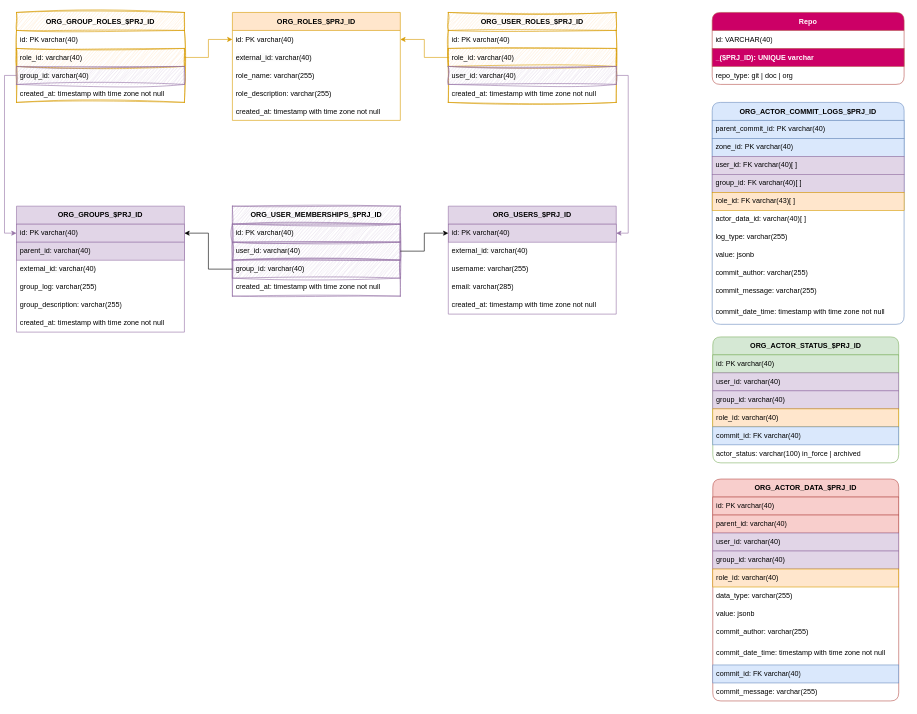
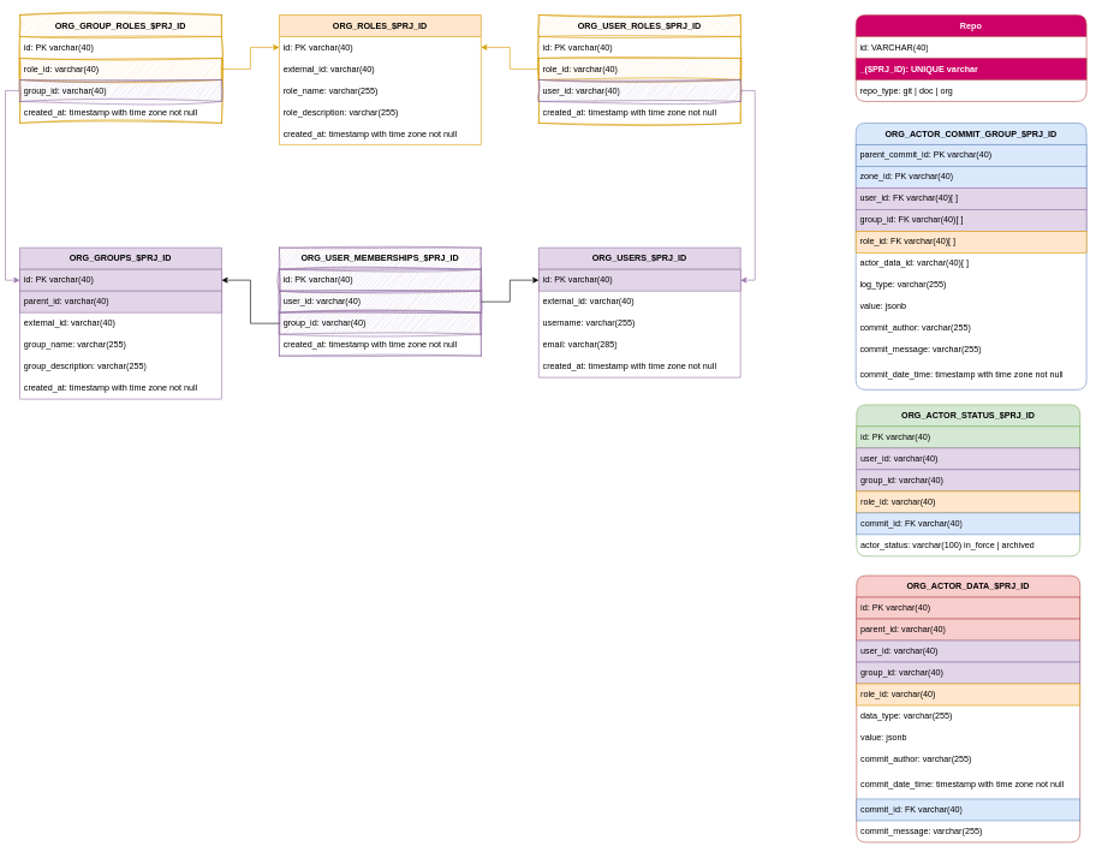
- <mxCell id="54" value="&lt;b&gt;ORG_ACTOR_COMMIT_LOGS_$PRJ_ID&lt;/b&gt;" style="swimlane;fontStyle=0;childLayout=stackLayout;horizontal=1;startSize=30;horizontalStack=0;resizeParent=1;resizeParentMax=0;resizeLast=0;collapsible=1;marginBottom=0;whiteSpace=wrap;html=1;fillColor=#dae8fc;strokeColor=#6c8ebf;glass=0;rounded=1;" vertex="1" parent="1"><mxGeometry x="1180" y="170" width="320" height="370" as="geometry" /></mxCell>
+ <mxCell id="54" value="&lt;b&gt;ORG_ACTOR_COMMIT_GROUP_$PRJ_ID&lt;/b&gt;" style="swimlane;fontStyle=0;childLayout=stackLayout;horizontal=1;startSize=30;horizontalStack=0;resizeParent=1;resizeParentMax=0;resizeLast=0;collapsible=1;marginBottom=0;whiteSpace=wrap;html=1;fillColor=#dae8fc;strokeColor=#6c8ebf;glass=0;rounded=1;" vertex="1" parent="1"><mxGeometry x="1180" y="170" width="320" height="370" as="geometry" /></mxCell>
- <mxCell id="59" value="&lt;span style=&quot;color: rgb(0, 0, 0); font-family: Helvetica; font-size: 12px; font-style: normal; font-variant-ligatures: normal; font-variant-caps: normal; font-weight: 400; letter-spacing: normal; orphans: 2; text-align: left; text-indent: 0px; text-transform: none; widows: 2; word-spacing: 0px; -webkit-text-stroke-width: 0px; text-decoration-thickness: initial; text-decoration-style: initial; text-decoration-color: initial; float: none; display: inline !important;&quot;&gt;role_id: FK varchar(43)&lt;/span&gt;[ ]&amp;nbsp;" style="text;strokeColor=#d79b00;fillColor=#ffe6cc;align=left;verticalAlign=middle;spacingLeft=4;spacingRight=4;overflow=hidden;points=[[0,0.5],[1,0.5]];portConstraint=eastwest;rotatable=0;whiteSpace=wrap;html=1;" vertex="1" parent="54"><mxGeometry y="150" width="320" height="30" as="geometry" /></mxCell>
+ <mxCell id="59" value="&lt;span style=&quot;color: rgb(0, 0, 0); font-family: Helvetica; font-size: 12px; font-style: normal; font-variant-ligatures: normal; font-variant-caps: normal; font-weight: 400; letter-spacing: normal; orphans: 2; text-align: left; text-indent: 0px; text-transform: none; widows: 2; word-spacing: 0px; -webkit-text-stroke-width: 0px; text-decoration-thickness: initial; text-decoration-style: initial; text-decoration-color: initial; float: none; display: inline !important;&quot;&gt;role_id: FK varchar(40)&lt;/span&gt;[ ]&amp;nbsp;" style="text;strokeColor=#d79b00;fillColor=#ffe6cc;align=left;verticalAlign=middle;spacingLeft=4;spacingRight=4;overflow=hidden;points=[[0,0.5],[1,0.5]];portConstraint=eastwest;rotatable=0;whiteSpace=wrap;html=1;" vertex="1" parent="54"><mxGeometry y="150" width="320" height="30" as="geometry" /></mxCell>
- <mxCell id="16" value="group_log: varchar(255)" style="text;strokeColor=none;fillColor=none;align=left;verticalAlign=middle;spacingLeft=4;spacingRight=4;overflow=hidden;points=[[0,0.5],[1,0.5]];portConstraint=eastwest;rotatable=0;whiteSpace=wrap;html=1;" vertex="1" parent="12"><mxGeometry y="120" width="280" height="30" as="geometry" /></mxCell>
+ <mxCell id="16" value="group_name: varchar(255)" style="text;strokeColor=none;fillColor=none;align=left;verticalAlign=middle;spacingLeft=4;spacingRight=4;overflow=hidden;points=[[0,0.5],[1,0.5]];portConstraint=eastwest;rotatable=0;whiteSpace=wrap;html=1;" vertex="1" parent="12"><mxGeometry y="120" width="280" height="30" as="geometry" /></mxCell>
